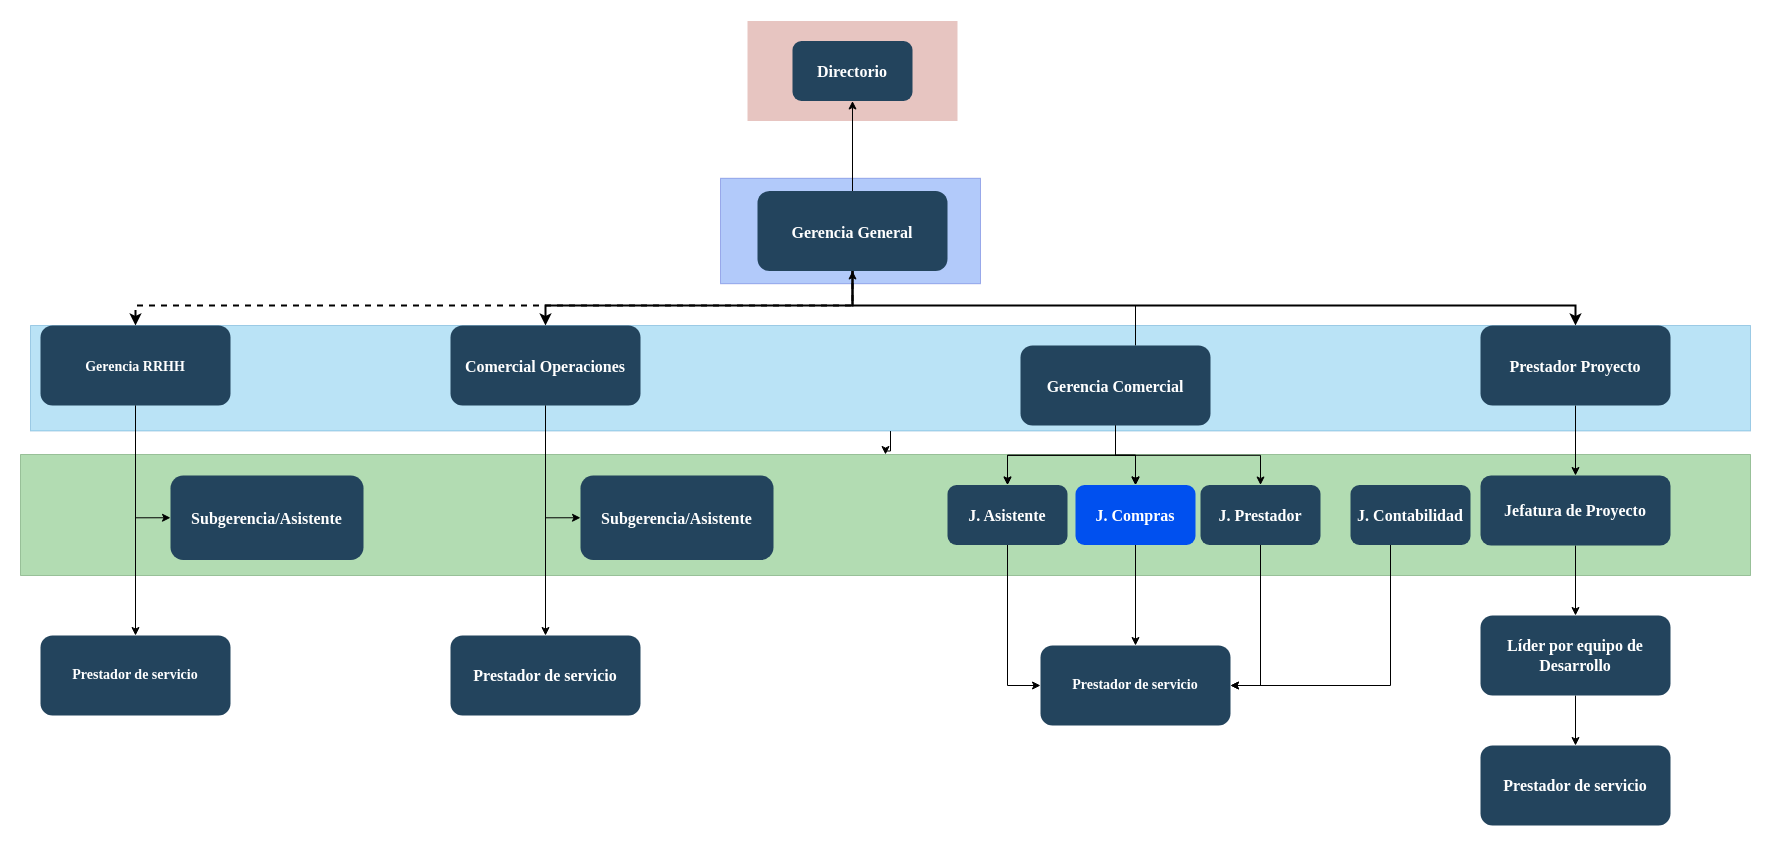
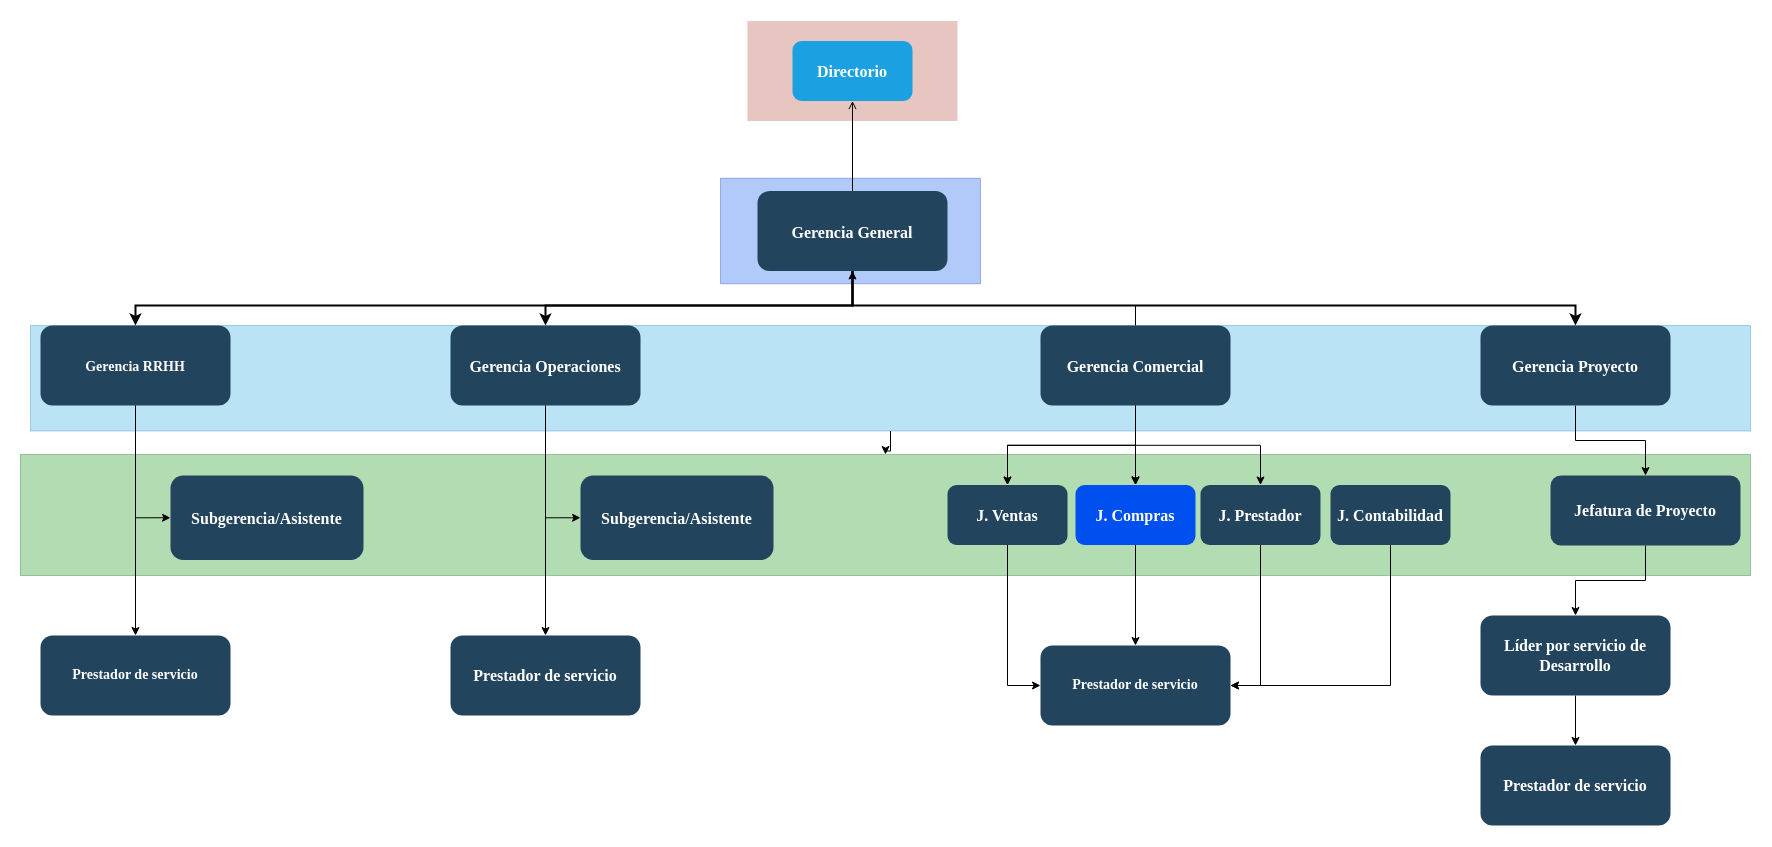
- <mxCell id="28" value="Directorio" style="whiteSpace=wrap;html=1;rounded=1;fontFamily=Tahoma;fontSize=16;fontColor=#FFFFFF;fontStyle=1;strokeColor=none;fillColor=#23445D;" vertex="1" parent="1"><mxGeometry x="792" y="40.5" width="120" height="60" as="geometry" /></mxCell>
+ <mxCell id="28" value="Directorio" style="whiteSpace=wrap;html=1;rounded=1;fontFamily=Tahoma;fontSize=16;fontColor=#FFFFFF;fontStyle=1;strokeColor=none;fillColor=#1ba1e2;" vertex="1" parent="1"><mxGeometry x="792" y="40.5" width="120" height="60" as="geometry" /></mxCell>
- <mxCell id="7" value="" style="edgeStyle=orthogonalEdgeStyle;rounded=0;orthogonalLoop=1;jettySize=auto;html=1;fontSize=16;" edge="1" parent="1" source="8" target="28"><mxGeometry relative="1" as="geometry" /></mxCell>
+ <mxCell id="7" value="" style="edgeStyle=orthogonalEdgeStyle;rounded=0;orthogonalLoop=1;jettySize=auto;html=1;fontSize=16;endArrow=open;" edge="1" parent="1" source="8" target="28"><mxGeometry relative="1" as="geometry" /></mxCell>
- <mxCell id="27" value="" style="edgeStyle=elbowEdgeStyle;elbow=vertical;strokeWidth=2;rounded=0;fontSize=16;dashed=1;" parent="1" source="8" target="25" edge="1"><mxGeometry x="-23" y="135.5" width="100" height="100" as="geometry"><mxPoint x="-23" y="240.5" as="sourcePoint" /><mxPoint x="77" y="140.5" as="targetPoint" /><Array as="points"><mxPoint x="420" y="305" /></Array></mxGeometry></mxCell>
+ <mxCell id="27" value="" style="edgeStyle=elbowEdgeStyle;elbow=vertical;strokeWidth=2;rounded=0;fontSize=16;" parent="1" source="8" target="25" edge="1"><mxGeometry x="-23" y="135.5" width="100" height="100" as="geometry"><mxPoint x="-23" y="240.5" as="sourcePoint" /><mxPoint x="77" y="140.5" as="targetPoint" /><Array as="points"><mxPoint x="420" y="305" /></Array></mxGeometry></mxCell>
- <mxCell id="22" value="Comercial Operaciones" style="rounded=1;fillColor=#23445D;gradientColor=none;strokeColor=none;fontColor=#FFFFFF;fontStyle=1;fontFamily=Tahoma;fontSize=16;" parent="1" vertex="1"><mxGeometry x="450" y="325" width="190" height="80" as="geometry" /></mxCell>
+ <mxCell id="22" value="Gerencia Operaciones" style="rounded=1;fillColor=#23445D;gradientColor=none;strokeColor=none;fontColor=#FFFFFF;fontStyle=1;fontFamily=Tahoma;fontSize=16;" parent="1" vertex="1"><mxGeometry x="450" y="325" width="190" height="80" as="geometry" /></mxCell>
- <mxCell id="10" value="Prestador Proyecto" style="rounded=1;fillColor=#23445D;gradientColor=none;strokeColor=none;fontColor=#FFFFFF;fontStyle=1;fontFamily=Tahoma;fontSize=16;" parent="1" vertex="1"><mxGeometry x="1480" y="325" width="190" height="80" as="geometry" /></mxCell>
+ <mxCell id="10" value="Gerencia Proyecto" style="rounded=1;fillColor=#23445D;gradientColor=none;strokeColor=none;fontColor=#FFFFFF;fontStyle=1;fontFamily=Tahoma;fontSize=16;" parent="1" vertex="1"><mxGeometry x="1480" y="325" width="190" height="80" as="geometry" /></mxCell>
- <mxCell id="19" value="Gerencia Comercial" style="rounded=1;fillColor=#23445D;gradientColor=none;strokeColor=none;fontColor=#FFFFFF;fontStyle=1;fontFamily=Tahoma;fontSize=16;" parent="1" vertex="1"><mxGeometry x="1020" y="345" width="190" height="80" as="geometry" /></mxCell>
+ <mxCell id="19" value="Gerencia Comercial" style="rounded=1;fillColor=#23445D;gradientColor=none;strokeColor=none;fontColor=#FFFFFF;fontStyle=1;fontFamily=Tahoma;fontSize=16;" parent="1" vertex="1"><mxGeometry x="1040" y="325" width="190" height="80" as="geometry" /></mxCell>
- <mxCell id="41" value="Jefatura de Proyecto" style="whiteSpace=wrap;html=1;rounded=1;fontFamily=Tahoma;fontSize=16;fontColor=#FFFFFF;fontStyle=1;strokeColor=none;fillColor=#23445D;" vertex="1" parent="1"><mxGeometry x="1480" y="475" width="190" height="70" as="geometry" /></mxCell>
+ <mxCell id="41" value="Jefatura de Proyecto" style="whiteSpace=wrap;html=1;rounded=1;fontFamily=Tahoma;fontSize=16;fontColor=#FFFFFF;fontStyle=1;strokeColor=none;fillColor=#23445D;" vertex="1" parent="1"><mxGeometry x="1550" y="475" width="190" height="70" as="geometry" /></mxCell>
- <mxCell id="39" value="J. Contabilidad" style="whiteSpace=wrap;html=1;rounded=1;fontFamily=Tahoma;fontSize=16;fontColor=#FFFFFF;fontStyle=1;strokeColor=none;fillColor=#23445D;" vertex="1" parent="1"><mxGeometry x="1350" y="484.5" width="120" height="60" as="geometry" /></mxCell>
+ <mxCell id="39" value="J. Contabilidad" style="whiteSpace=wrap;html=1;rounded=1;fontFamily=Tahoma;fontSize=16;fontColor=#FFFFFF;fontStyle=1;strokeColor=none;fillColor=#23445D;" vertex="1" parent="1"><mxGeometry x="1330" y="484.5" width="120" height="60" as="geometry" /></mxCell>
- <mxCell id="33" value="J. Asistente" style="whiteSpace=wrap;html=1;rounded=1;fontFamily=Tahoma;fontSize=16;fontColor=#FFFFFF;fontStyle=1;strokeColor=none;fillColor=#23445D;" vertex="1" parent="1"><mxGeometry x="947" y="484.5" width="120" height="60" as="geometry" /></mxCell>
+ <mxCell id="33" value="J. Ventas" style="whiteSpace=wrap;html=1;rounded=1;fontFamily=Tahoma;fontSize=16;fontColor=#FFFFFF;fontStyle=1;strokeColor=none;fillColor=#23445D;" vertex="1" parent="1"><mxGeometry x="947" y="484.5" width="120" height="60" as="geometry" /></mxCell>
- <mxCell id="43" value="Líder por equipo de Desarrollo" style="whiteSpace=wrap;html=1;rounded=1;fontFamily=Tahoma;fontSize=16;fontColor=#FFFFFF;fontStyle=1;strokeColor=none;fillColor=#23445D;" vertex="1" parent="1"><mxGeometry x="1480" y="615" width="190" height="80" as="geometry" /></mxCell>
+ <mxCell id="43" value="Líder por servicio de Desarrollo" style="whiteSpace=wrap;html=1;rounded=1;fontFamily=Tahoma;fontSize=16;fontColor=#FFFFFF;fontStyle=1;strokeColor=none;fillColor=#23445D;" vertex="1" parent="1"><mxGeometry x="1480" y="615" width="190" height="80" as="geometry" /></mxCell>
